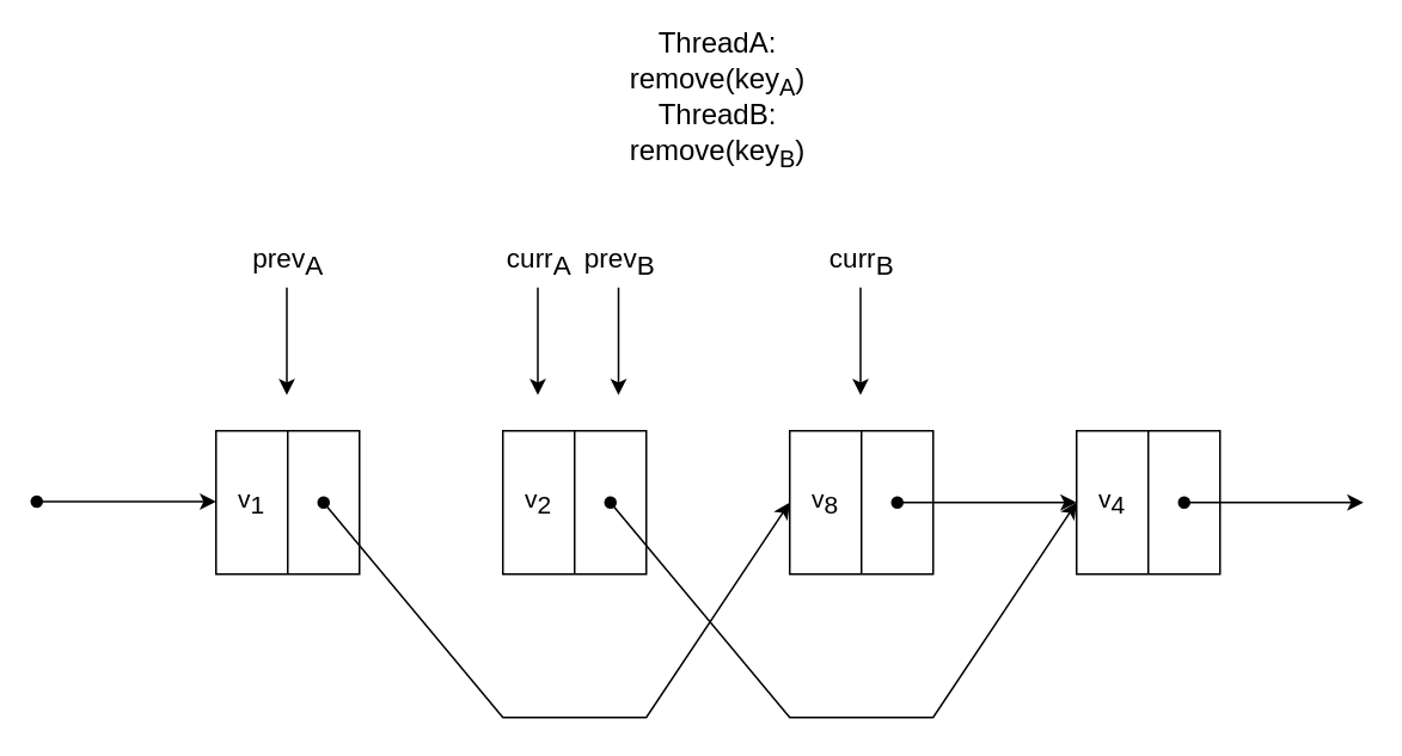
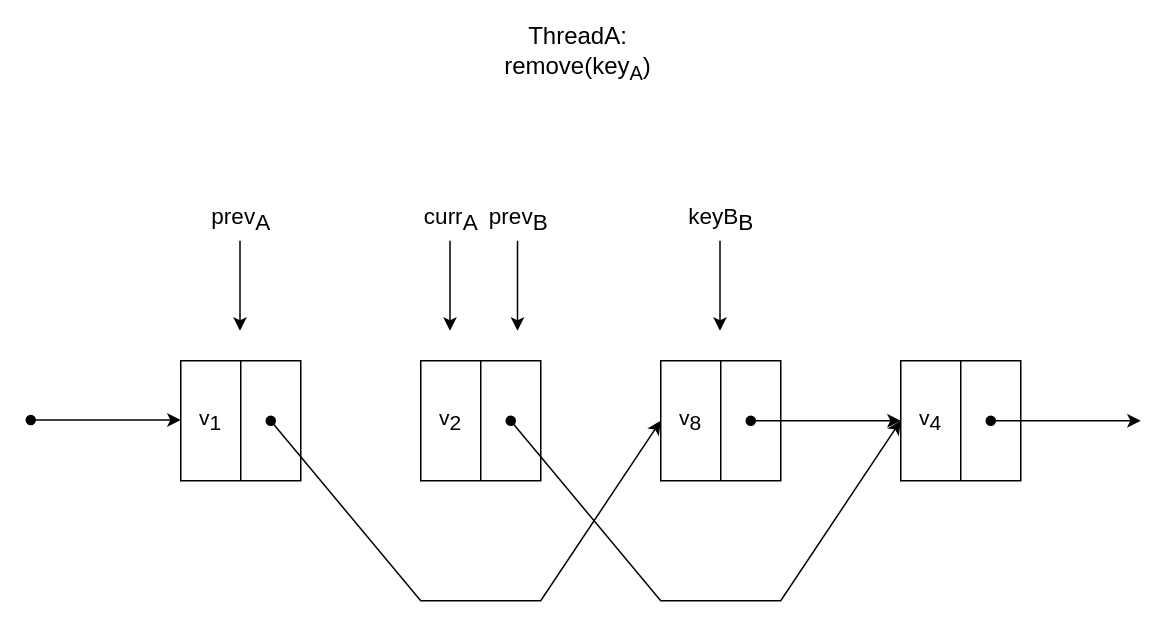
- <mxCell id="20" value="ThreadA: remove(key&lt;sub&gt;A&lt;/sub&gt;)" style="text;html=1;align=center;verticalAlign=middle;whiteSpace=wrap;rounded=0;fontSize=16;" parent="1" vertex="1"><mxGeometry x="315" y="20" width="170" height="30" as="geometry" /></mxCell>
+ <mxCell id="20" value="ThreadA: remove(key&lt;sub&gt;A&lt;/sub&gt;)" style="text;html=1;align=center;verticalAlign=middle;whiteSpace=wrap;rounded=0;fontSize=16;" parent="1" vertex="1"><mxGeometry x="300" y="20" width="170" height="30" as="geometry" /></mxCell>
- <mxCell id="21" value="ThreadB: remove(key&lt;sub&gt;B&lt;/sub&gt;) " style="text;html=1;align=center;verticalAlign=middle;whiteSpace=wrap;rounded=0;fontSize=16;" parent="1" vertex="1"><mxGeometry x="315" y="60" width="170" height="30" as="geometry" /></mxCell>
- <mxCell id="19" value="&lt;div style=&quot;font-size: 15px;&quot;&gt;&lt;span style=&quot;font-size: 15px;&quot;&gt;curr&lt;/span&gt;&lt;span style=&quot;font-size: 15px;&quot;&gt;&lt;sub style=&quot;font-size: 15px;&quot;&gt;B&lt;/sub&gt;&lt;/span&gt;&lt;/div&gt;" style="text;html=1;align=center;verticalAlign=middle;resizable=0;points=[];autosize=1;strokeColor=none;fillColor=none;fontSize=15;" parent="1" vertex="1"><mxGeometry x="450" y="130" width="60" height="30" as="geometry" /></mxCell>
+ <mxCell id="19" value="&lt;div style=&quot;font-size: 15px;&quot;&gt;&lt;span style=&quot;font-size: 15px;&quot;&gt;keyB&lt;/span&gt;&lt;span style=&quot;font-size: 15px;&quot;&gt;&lt;sub style=&quot;font-size: 15px;&quot;&gt;B&lt;/sub&gt;&lt;/span&gt;&lt;/div&gt;" style="text;html=1;align=center;verticalAlign=middle;resizable=0;points=[];autosize=1;strokeColor=none;fillColor=none;fontSize=15;" parent="1" vertex="1"><mxGeometry x="450" y="130" width="60" height="30" as="geometry" /></mxCell>
